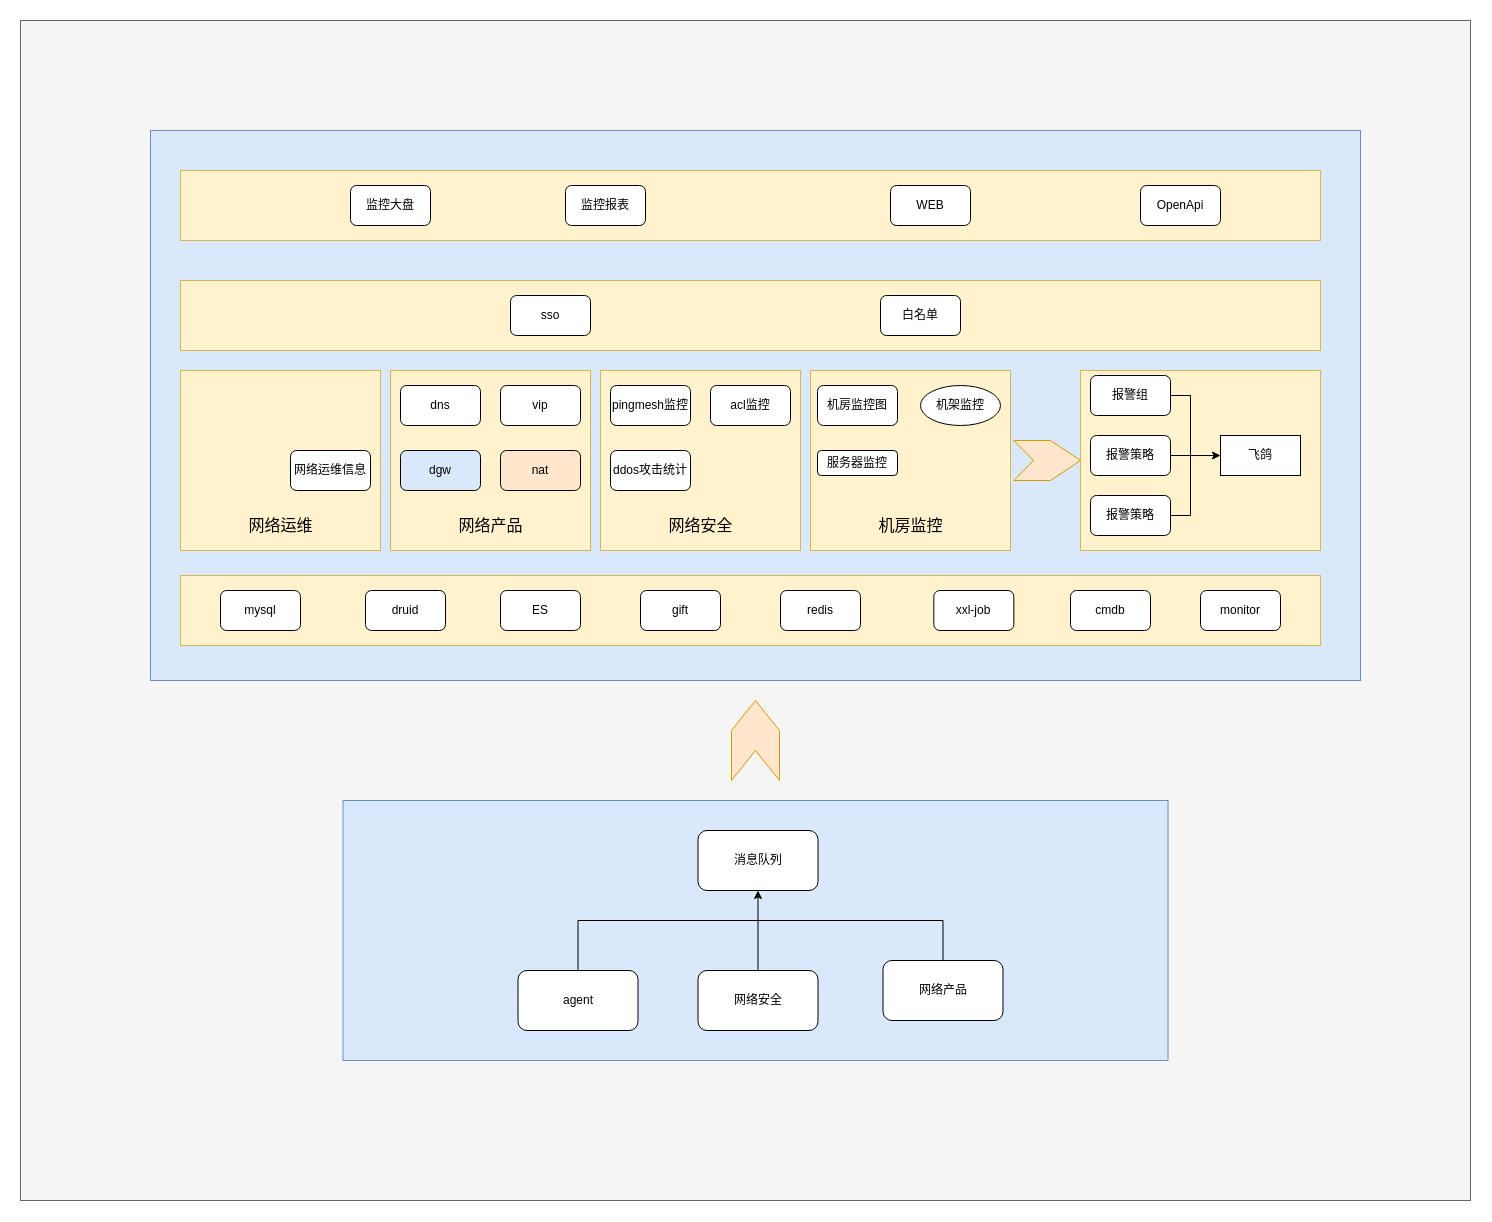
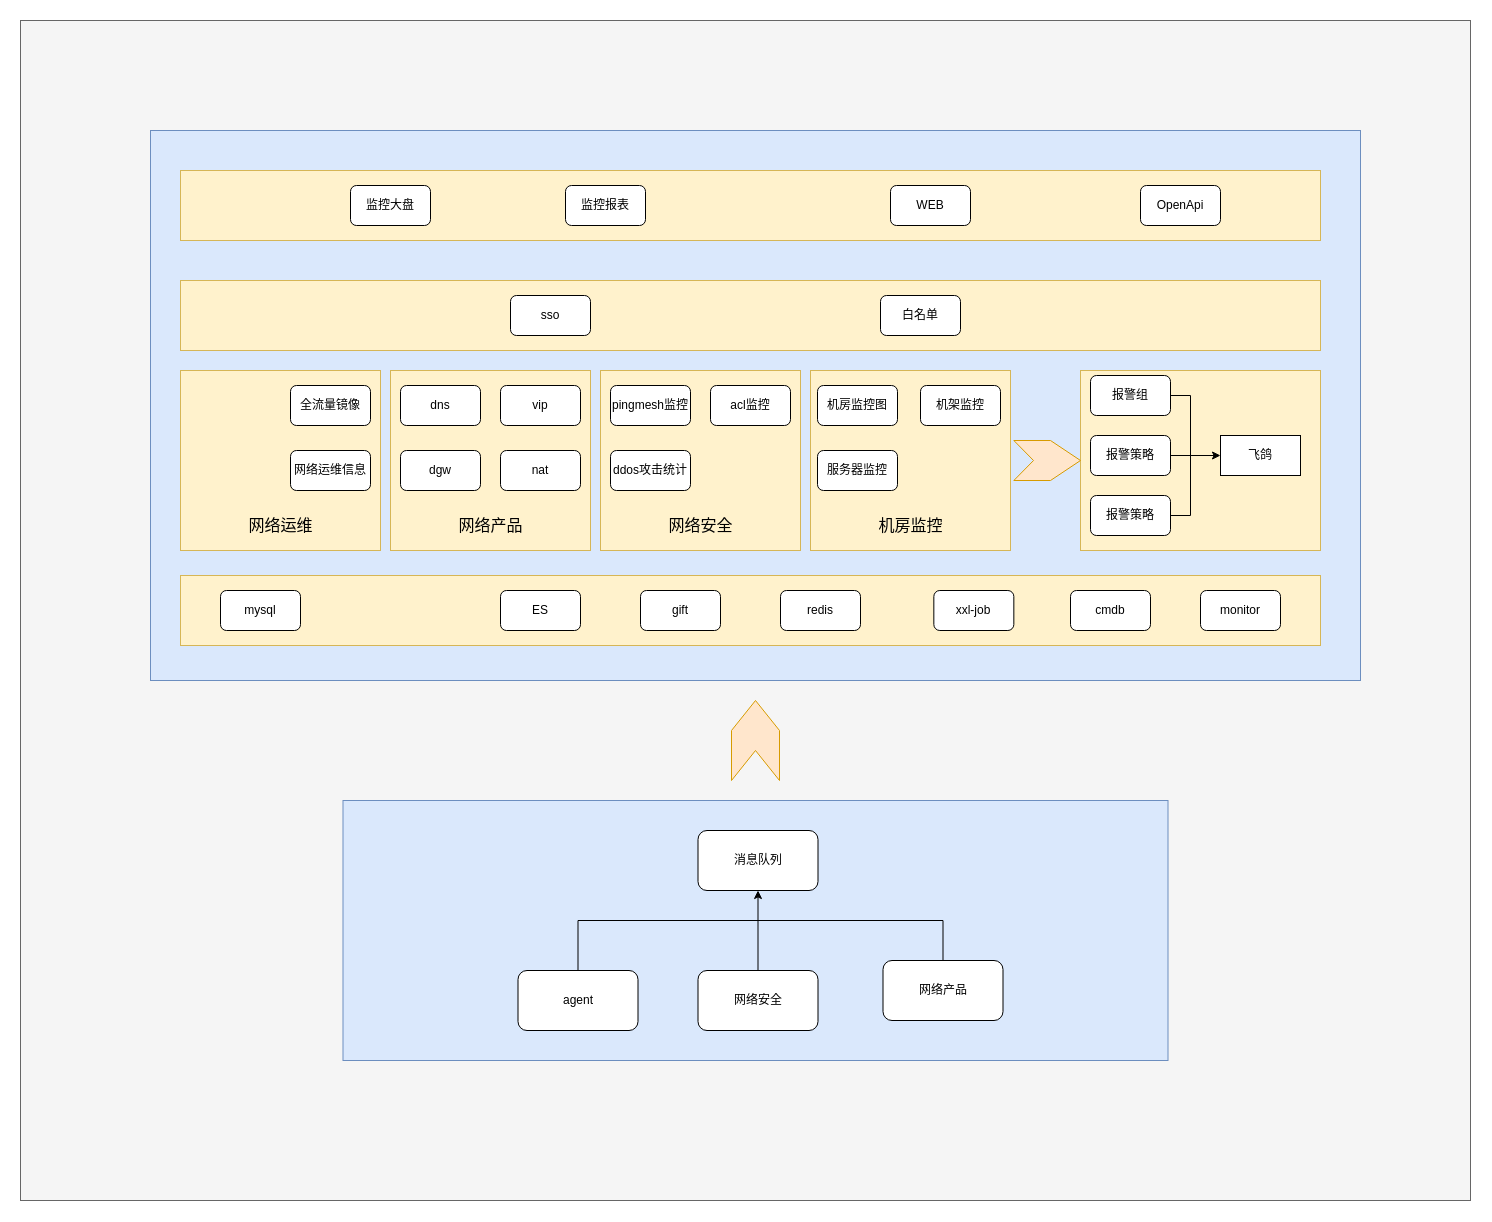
+ <mxCell id="13" value="全流量镜像" style="rounded=1;whiteSpace=wrap;html=1;" vertex="1" parent="1"><mxGeometry x="290" y="385" width="80" height="40" as="geometry" /></mxCell>
- <mxCell id="22" value="机架监控" style="ellipse;whiteSpace=wrap;html=1;" vertex="1" parent="1"><mxGeometry x="920" y="385" width="80" height="40" as="geometry" /></mxCell>
+ <mxCell id="22" value="机架监控" style="rounded=1;whiteSpace=wrap;html=1;" vertex="1" parent="1"><mxGeometry x="920" y="385" width="80" height="40" as="geometry" /></mxCell>
- <mxCell id="23" value="服务器监控" style="rounded=1;whiteSpace=wrap;html=1;" vertex="1" parent="1"><mxGeometry x="817" y="450" width="80" height="25" as="geometry" /></mxCell>
+ <mxCell id="23" value="服务器监控" style="rounded=1;whiteSpace=wrap;html=1;" vertex="1" parent="1"><mxGeometry x="817" y="450" width="80" height="40" as="geometry" /></mxCell>
- <mxCell id="15" value="dgw" style="rounded=1;whiteSpace=wrap;html=1;fillColor=#dae8fc;" vertex="1" parent="1"><mxGeometry x="400" y="450" width="80" height="40" as="geometry" /></mxCell>
+ <mxCell id="15" value="dgw" style="rounded=1;whiteSpace=wrap;html=1;" vertex="1" parent="1"><mxGeometry x="400" y="450" width="80" height="40" as="geometry" /></mxCell>
- <mxCell id="17" value="nat" style="rounded=1;whiteSpace=wrap;html=1;fillColor=#ffe6cc;" vertex="1" parent="1"><mxGeometry x="500" y="450" width="80" height="40" as="geometry" /></mxCell>
+ <mxCell id="17" value="nat" style="rounded=1;whiteSpace=wrap;html=1;" vertex="1" parent="1"><mxGeometry x="500" y="450" width="80" height="40" as="geometry" /></mxCell>
- <mxCell id="30" value="druid" style="rounded=1;whiteSpace=wrap;html=1;" vertex="1" parent="1"><mxGeometry x="365" y="590" width="80" height="40" as="geometry" /></mxCell>
